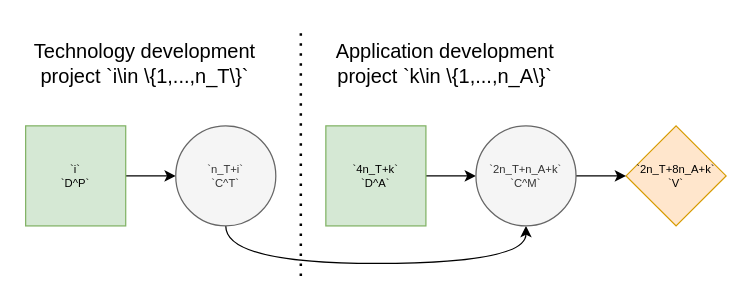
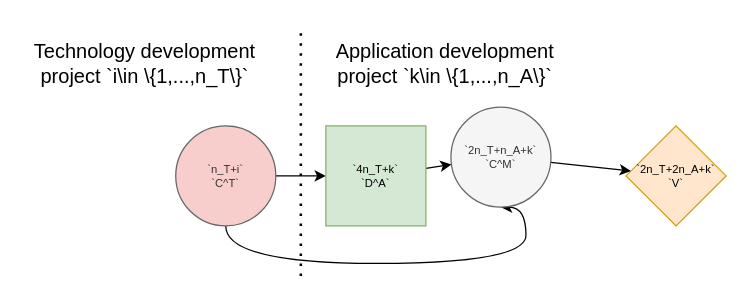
- <mxCell id="3" value="`i`&lt;br style=&quot;font-size: 9px&quot;&gt;`D^P`" style="whiteSpace=wrap;html=1;aspect=fixed;fillColor=#d5e8d4;strokeColor=#82b366;fontSize=9;" parent="1" vertex="1"><mxGeometry x="20" y="100" width="80" height="80" as="geometry" /></mxCell>
- <mxCell id="2" style="rounded=0;orthogonalLoop=1;jettySize=auto;html=1;" parent="1" source="3" target="6" edge="1"><mxGeometry relative="1" as="geometry" /></mxCell>
- <mxCell id="6" value="&lt;font style=&quot;font-size: 9px&quot;&gt;`n_T+i`&lt;br style=&quot;font-size: 9px&quot;&gt;`C^T`&lt;/font&gt;" style="ellipse;whiteSpace=wrap;html=1;aspect=fixed;fillColor=#f5f5f5;strokeColor=#666666;fontColor=#333333;fontSize=9;" parent="1" vertex="1"><mxGeometry x="140" y="100" width="80" height="80" as="geometry" /></mxCell>
+ <mxCell id="6" value="&lt;font style=&quot;font-size: 9px&quot;&gt;`n_T+i`&lt;br style=&quot;font-size: 9px&quot;&gt;`C^T`&lt;/font&gt;" style="ellipse;whiteSpace=wrap;html=1;aspect=fixed;fillColor=#f8cecc;strokeColor=#666666;fontColor=#333333;fontSize=9;" parent="1" vertex="1"><mxGeometry x="140" y="100" width="80" height="80" as="geometry" /></mxCell>
+ <mxCell id="4" style="edgeStyle=none;rounded=0;orthogonalLoop=1;jettySize=auto;html=1;" parent="1" source="6" target="9" edge="1"><mxGeometry relative="1" as="geometry" /></mxCell>
- <mxCell id="11" value="`2n_T+n_A+k`&lt;br style=&quot;font-size: 9px&quot;&gt;`C^M`" style="ellipse;whiteSpace=wrap;html=1;aspect=fixed;fillColor=#f5f5f5;strokeColor=#666666;fontColor=#333333;fontSize=9;" parent="1" vertex="1"><mxGeometry x="380" y="100" width="80" height="80" as="geometry" /></mxCell>
+ <mxCell id="11" value="`2n_T+n_A+k`&lt;br style=&quot;font-size: 9px&quot;&gt;`C^M`" style="ellipse;whiteSpace=wrap;html=1;aspect=fixed;fillColor=#f5f5f5;strokeColor=#666666;fontColor=#333333;fontSize=9;" parent="1" vertex="1"><mxGeometry x="360" y="85" width="80" height="80" as="geometry" /></mxCell>
- <mxCell id="7" value="`2n_T+8n_A+k`&lt;br style=&quot;font-size: 9px&quot;&gt;`V`" style="rhombus;whiteSpace=wrap;html=1;fillColor=#ffe6cc;strokeColor=#d79b00;fontSize=9;" parent="1" vertex="1"><mxGeometry x="500" y="100" width="80" height="80" as="geometry" /></mxCell>
+ <mxCell id="7" value="`2n_T+2n_A+k`&lt;br style=&quot;font-size: 9px&quot;&gt;`V`" style="rhombus;whiteSpace=wrap;html=1;fillColor=#ffe6cc;strokeColor=#d79b00;fontSize=9;" parent="1" vertex="1"><mxGeometry x="500" y="100" width="80" height="80" as="geometry" /></mxCell>
